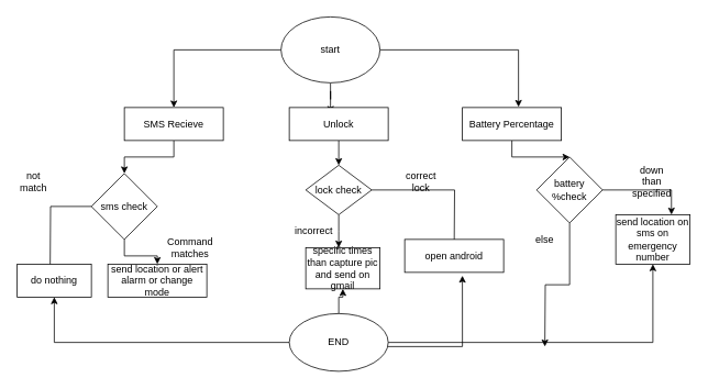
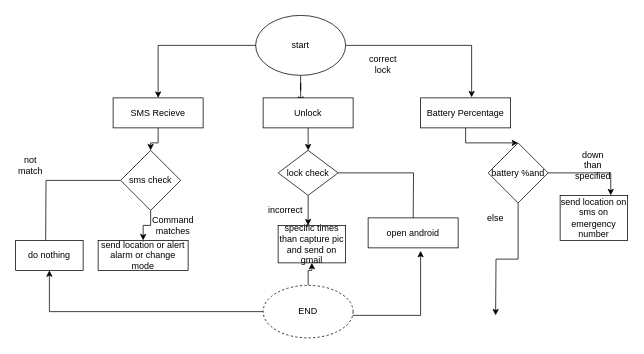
- <mxCell id="22" value="correct lock" style="text;html=1;strokeColor=none;fillColor=none;align=center;verticalAlign=middle;whiteSpace=wrap;rounded=0;" vertex="1" parent="1"><mxGeometry x="490" y="210" width="40" height="20" as="geometry" /></mxCell>
+ <mxCell id="22" value="correct lock" style="text;html=1;strokeColor=none;fillColor=none;align=center;verticalAlign=middle;whiteSpace=wrap;rounded=0;" vertex="1" parent="1"><mxGeometry x="490" y="75" width="40" height="20" as="geometry" /></mxCell>
- <mxCell id="17" value="battery %check" style="rhombus;whiteSpace=wrap;html=1;" vertex="1" parent="1"><mxGeometry x="650" y="190" width="80" height="80" as="geometry" /></mxCell>
+ <mxCell id="17" value="battery %and" style="rhombus;whiteSpace=wrap;html=1;" vertex="1" parent="1"><mxGeometry x="650" y="190" width="80" height="80" as="geometry" /></mxCell>
- <mxCell id="8" value="sms check" style="rhombus;whiteSpace=wrap;html=1;" vertex="1" parent="1"><mxGeometry x="110" y="210" width="80" height="80" as="geometry" /></mxCell>
+ <mxCell id="8" value="sms check" style="rhombus;whiteSpace=wrap;html=1;" vertex="1" parent="1"><mxGeometry x="160" y="200" width="80" height="80" as="geometry" /></mxCell>
- <mxCell id="35" value="END" style="ellipse;whiteSpace=wrap;html=1;" vertex="1" parent="1"><mxGeometry x="350" y="380" width="120" height="70" as="geometry" /></mxCell>
+ <mxCell id="35" value="END" style="ellipse;whiteSpace=wrap;html=1;dashed=1;" vertex="1" parent="1"><mxGeometry x="350" y="380" width="120" height="70" as="geometry" /></mxCell>
- <mxCell id="34" style="edgeStyle=orthogonalEdgeStyle;rounded=0;orthogonalLoop=1;jettySize=auto;html=1;entryX=0.5;entryY=1;entryDx=0;entryDy=0;" edge="1" parent="1" source="35" target="29"><mxGeometry relative="1" as="geometry" /></mxCell>
